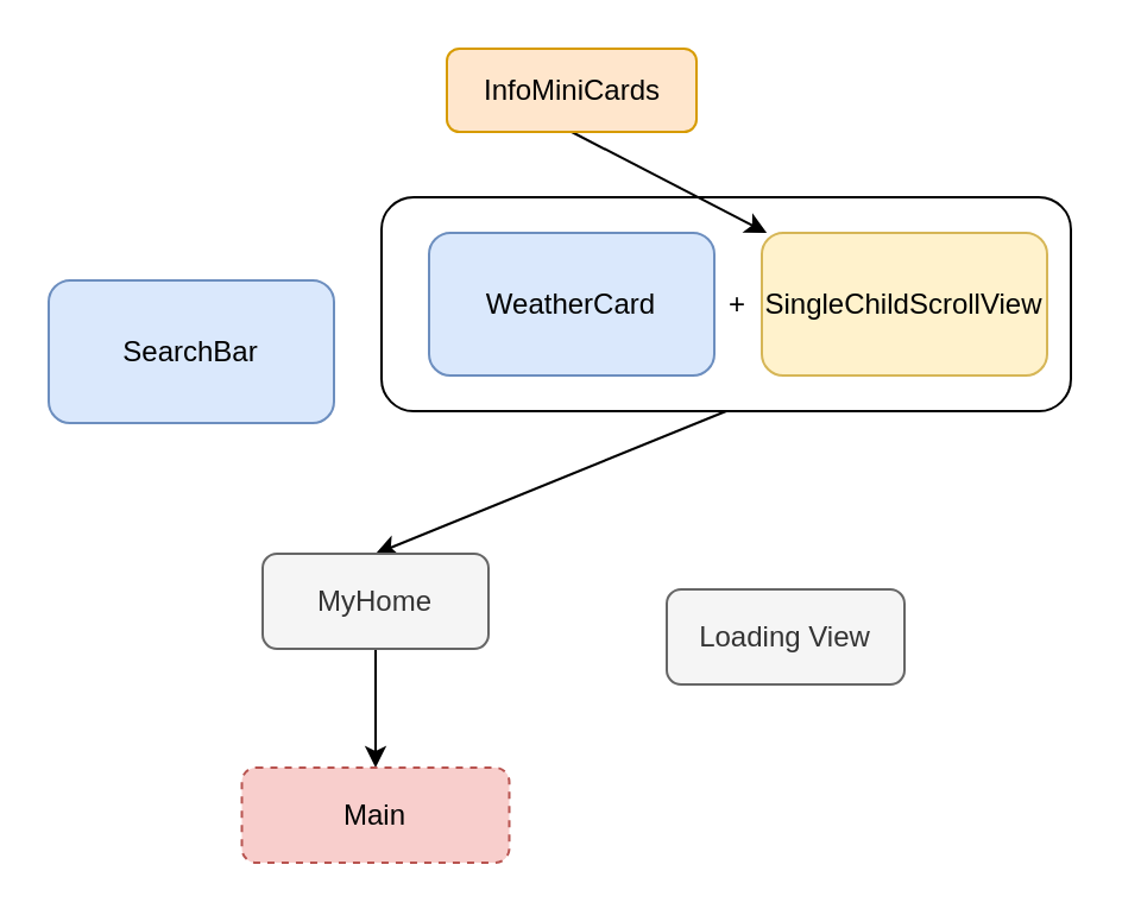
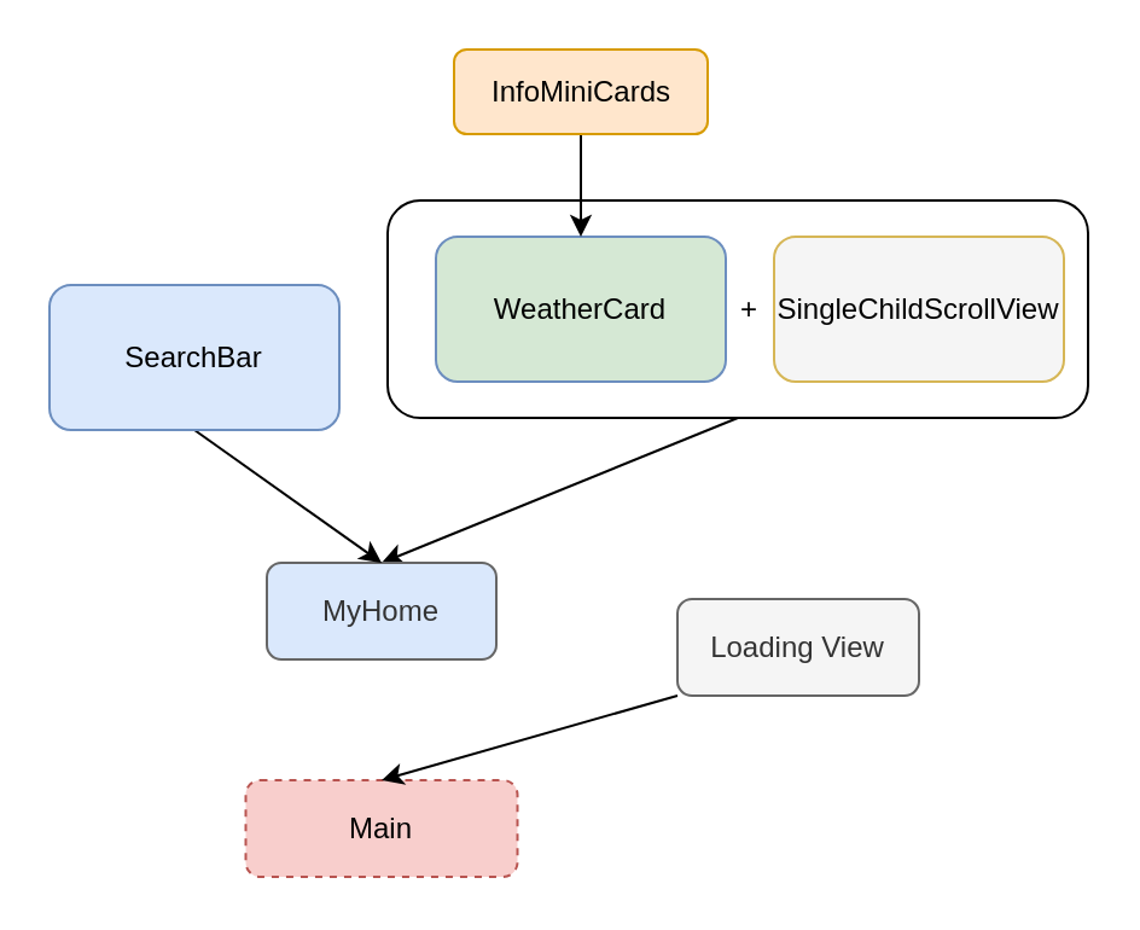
- <mxCell id="14" style="edgeStyle=none;rounded=0;orthogonalLoop=1;jettySize=auto;html=1;exitX=0.5;exitY=1;exitDx=0;exitDy=0;" edge="1" parent="1" source="15" target="9"><mxGeometry relative="1" as="geometry" /></mxCell>
+ <mxCell id="14" style="edgeStyle=none;rounded=0;orthogonalLoop=1;jettySize=auto;html=1;exitX=0.5;exitY=1;exitDx=0;exitDy=0;" edge="1" parent="1" source="15" target="8"><mxGeometry relative="1" as="geometry" /></mxCell>
- <mxCell id="8" value="WeatherCard" style="rounded=1;whiteSpace=wrap;html=1;fillColor=#dae8fc;strokeColor=#6c8ebf;" vertex="1" parent="1"><mxGeometry x="180" y="97.5" width="120" height="60" as="geometry" /></mxCell>
+ <mxCell id="8" value="WeatherCard" style="rounded=1;whiteSpace=wrap;html=1;fillColor=#d5e8d4;strokeColor=#6c8ebf;" vertex="1" parent="1"><mxGeometry x="180" y="97.5" width="120" height="60" as="geometry" /></mxCell>
- <mxCell id="9" value="SingleChildScrollView" style="rounded=1;whiteSpace=wrap;html=1;fillColor=#fff2cc;strokeColor=#d6b656;" vertex="1" parent="1"><mxGeometry x="320" y="97.5" width="120" height="60" as="geometry" /></mxCell>
+ <mxCell id="9" value="SingleChildScrollView" style="rounded=1;whiteSpace=wrap;html=1;fillColor=#f5f5f5;strokeColor=#d6b656;" vertex="1" parent="1"><mxGeometry x="320" y="97.5" width="120" height="60" as="geometry" /></mxCell>
+ <mxCell id="6" style="rounded=0;orthogonalLoop=1;jettySize=auto;html=1;exitX=0.5;exitY=1;exitDx=0;exitDy=0;entryX=0.5;entryY=0;entryDx=0;entryDy=0;" edge="1" parent="1" source="7" target="5"><mxGeometry relative="1" as="geometry" /></mxCell>
- <mxCell id="5" value="MyHome" style="rounded=1;whiteSpace=wrap;html=1;fillColor=#f5f5f5;strokeColor=#666666;fontColor=#333333;" vertex="1" parent="1"><mxGeometry x="110" y="232.5" width="95" height="40" as="geometry" /></mxCell>
+ <mxCell id="5" value="MyHome" style="rounded=1;whiteSpace=wrap;html=1;fillColor=#dae8fc;strokeColor=#666666;fontColor=#333333;" vertex="1" parent="1"><mxGeometry x="110" y="232.5" width="95" height="40" as="geometry" /></mxCell>
- <mxCell id="4" style="edgeStyle=none;rounded=0;orthogonalLoop=1;jettySize=auto;html=1;exitX=0.5;exitY=1;exitDx=0;exitDy=0;" edge="1" parent="1" source="5" target="11"><mxGeometry relative="1" as="geometry" /></mxCell>
+ <mxCell id="12" style="edgeStyle=none;rounded=0;orthogonalLoop=1;jettySize=auto;html=1;exitX=0;exitY=1;exitDx=0;exitDy=0;entryX=0.5;entryY=0;entryDx=0;entryDy=0;" edge="1" parent="1" source="13" target="11"><mxGeometry relative="1" as="geometry" /></mxCell>
